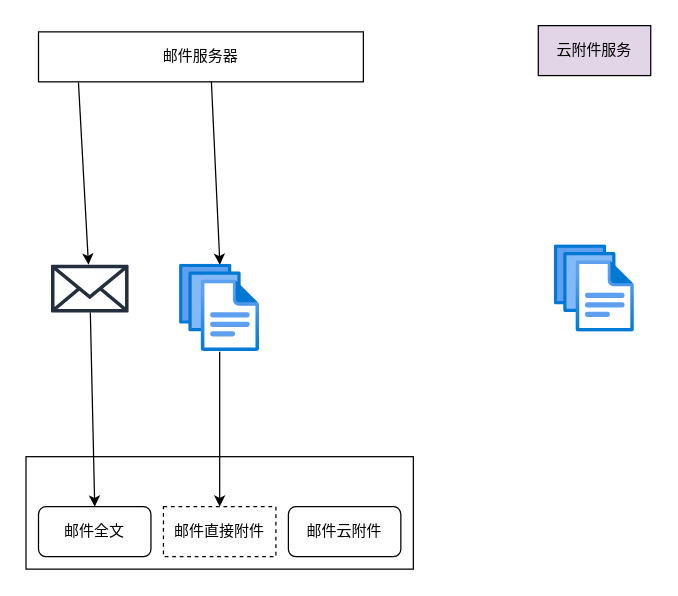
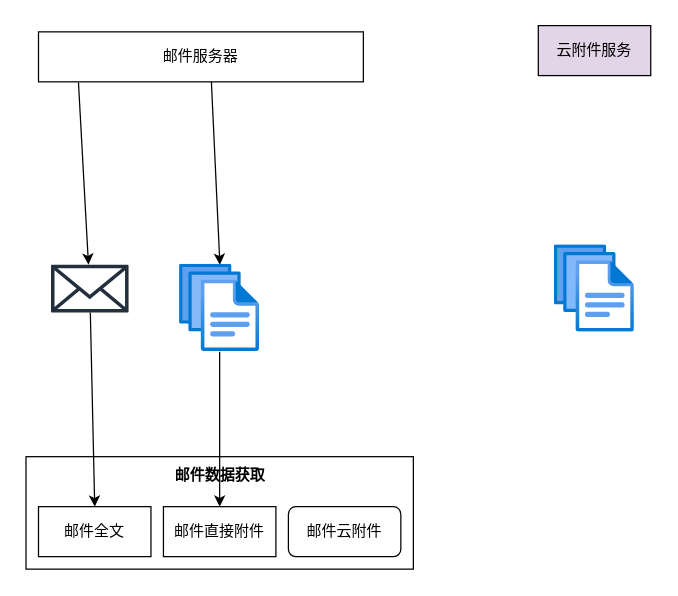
+ <mxCell id="14" value="邮件数据获取" style="text;html=1;align=center;verticalAlign=middle;resizable=0;points=[];autosize=1;strokeColor=none;fillColor=none;fontStyle=1" vertex="1" parent="9"><mxGeometry x="105" width="100" height="30" as="geometry" /></mxCell>
- <mxCell id="11" value="邮件全文" style="whiteSpace=wrap;html=1;rounded=1;" vertex="1" parent="9"><mxGeometry x="10" y="40" width="90" height="40" as="geometry" /></mxCell>
+ <mxCell id="11" value="邮件全文" style="rounded=0;whiteSpace=wrap;html=1;" vertex="1" parent="9"><mxGeometry x="10" y="40" width="90" height="40" as="geometry" /></mxCell>
- <mxCell id="12" value="邮件直接附件" style="rounded=0;whiteSpace=wrap;html=1;dashed=1;" vertex="1" parent="9"><mxGeometry x="110" y="40" width="90" height="40" as="geometry" /></mxCell>
+ <mxCell id="12" value="邮件直接附件" style="rounded=0;whiteSpace=wrap;html=1;" vertex="1" parent="9"><mxGeometry x="110" y="40" width="90" height="40" as="geometry" /></mxCell>
